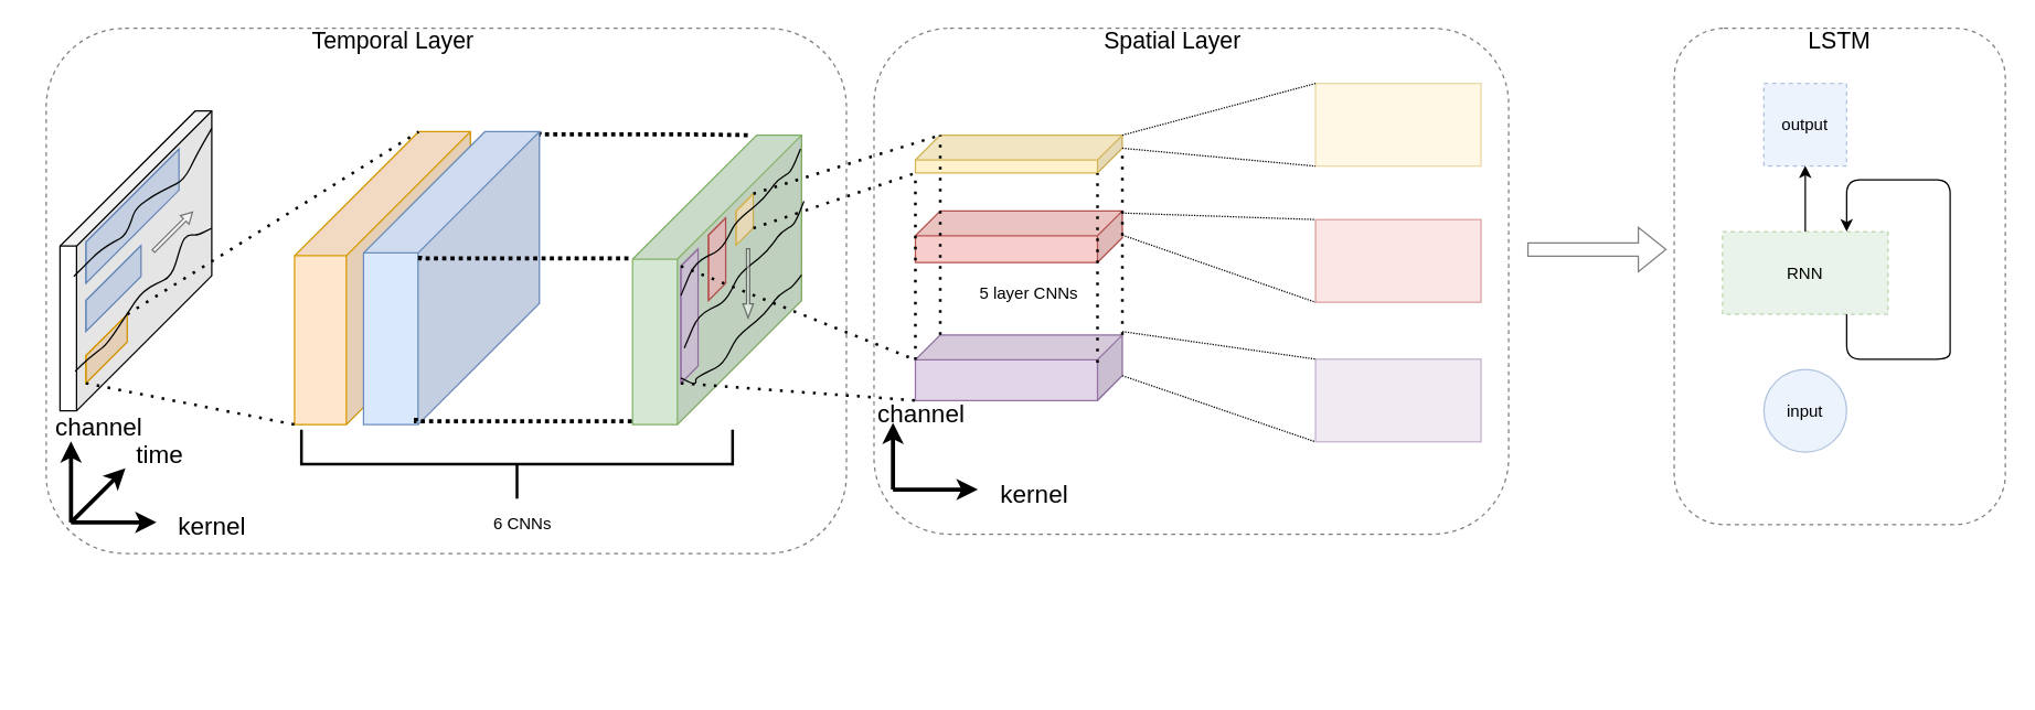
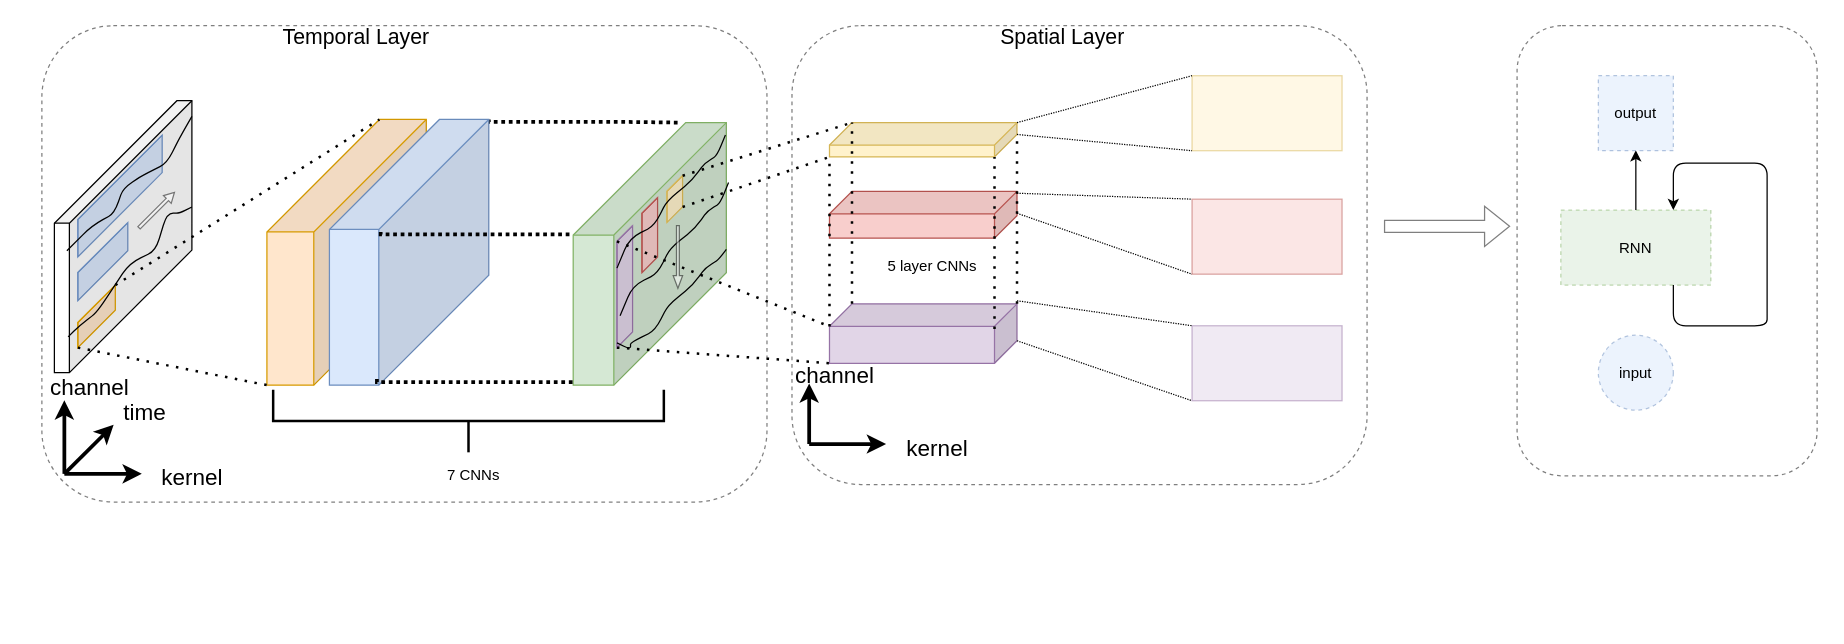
- <mxCell id="75" value="&lt;span style=&quot;font-size: 17px&quot;&gt;LSTM&lt;/span&gt;" style="text;html=1;strokeColor=none;fillColor=none;align=center;verticalAlign=middle;whiteSpace=wrap;rounded=0;dashed=1;opacity=50;" parent="1" vertex="1"><mxGeometry x="1239.25" y="20" width="187.5" height="20" as="geometry" /></mxCell>
- <mxCell id="57" value="input" style="ellipse;whiteSpace=wrap;html=1;aspect=fixed;dashed=0;opacity=50;fillColor=#dae8fc;strokeColor=#6c8ebf;" parent="53" vertex="1"><mxGeometry x="30" y="207.5" width="60" height="60" as="geometry" /></mxCell>
+ <mxCell id="57" value="input" style="ellipse;whiteSpace=wrap;html=1;aspect=fixed;dashed=1;opacity=50;fillColor=#dae8fc;strokeColor=#6c8ebf;" parent="53" vertex="1"><mxGeometry x="30" y="207.5" width="60" height="60" as="geometry" /></mxCell>
- <mxCell id="18" value="6 CNNs" style="text;html=1;strokeColor=none;fillColor=none;align=center;verticalAlign=middle;whiteSpace=wrap;rounded=0;" parent="1" vertex="1"><mxGeometry x="354.25" y="370" width="48.75" height="20" as="geometry" /></mxCell>
+ <mxCell id="18" value="7 CNNs" style="text;html=1;strokeColor=none;fillColor=none;align=center;verticalAlign=middle;whiteSpace=wrap;rounded=0;" parent="1" vertex="1"><mxGeometry x="354.25" y="370" width="48.75" height="20" as="geometry" /></mxCell>
